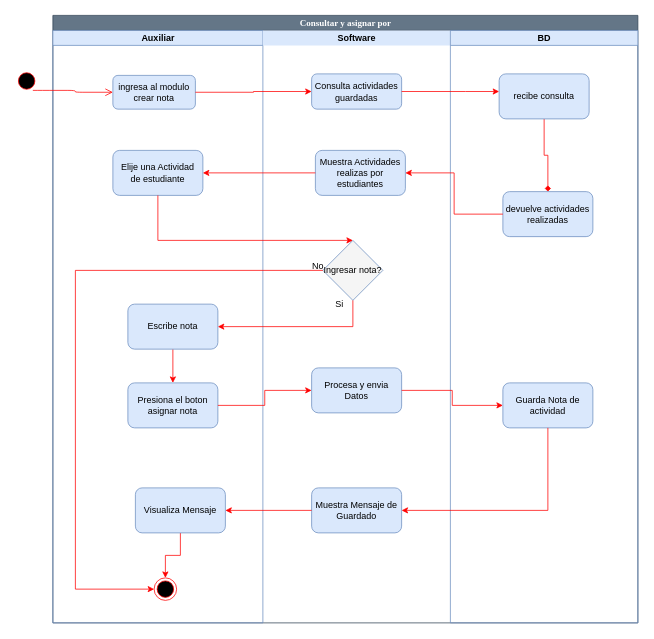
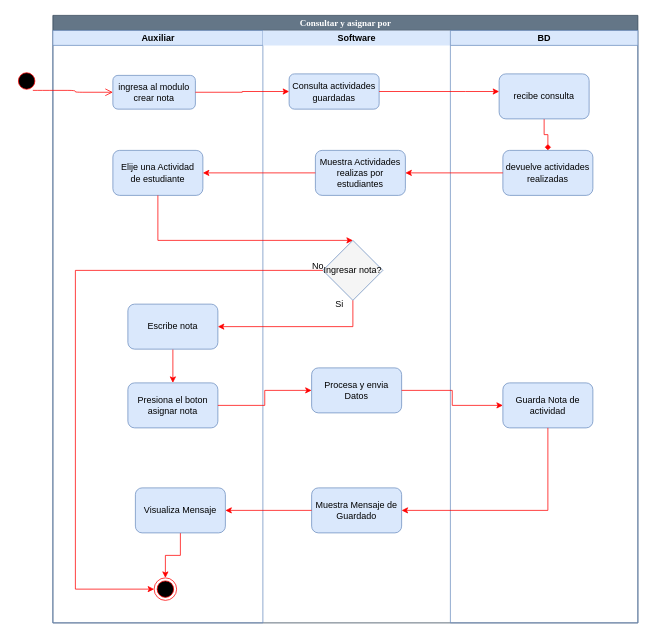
- <mxCell id="14" value="Consulta actividades&lt;br&gt;guardadas" style="rounded=1;whiteSpace=wrap;html=1;fillColor=#dae8fc;strokeColor=#6c8ebf;" vertex="1" parent="12"><mxGeometry x="65" y="58" width="120" height="47" as="geometry" /></mxCell>
+ <mxCell id="14" value="Consulta actividades&lt;br&gt;guardadas" style="rounded=1;whiteSpace=wrap;html=1;fillColor=#dae8fc;strokeColor=#6c8ebf;" vertex="1" parent="12"><mxGeometry x="35" y="58" width="120" height="47" as="geometry" /></mxCell>
- <mxCell id="22" value="devuelve actividades realizadas" style="rounded=1;whiteSpace=wrap;html=1;fillColor=#dae8fc;strokeColor=#6c8ebf;" vertex="1" parent="19"><mxGeometry x="70" y="215" width="120" height="60" as="geometry" /></mxCell>
+ <mxCell id="22" value="devuelve actividades realizadas" style="rounded=1;whiteSpace=wrap;html=1;fillColor=#dae8fc;strokeColor=#6c8ebf;" vertex="1" parent="19"><mxGeometry x="70" y="160" width="120" height="60" as="geometry" /></mxCell>
